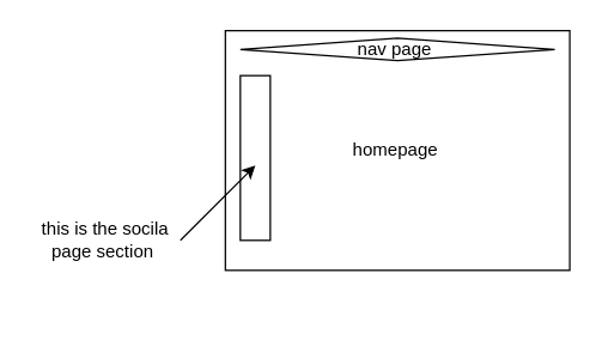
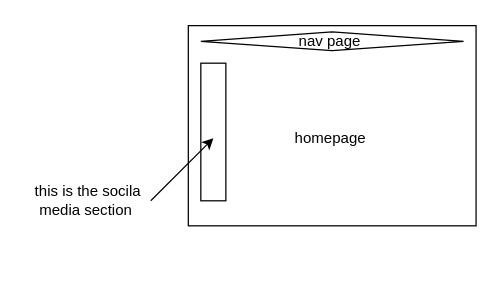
- <mxCell id="3" value="homepage&amp;nbsp;" style="text;html=1;strokeColor=none;fillColor=none;align=center;verticalAlign=middle;whiteSpace=wrap;rounded=0;" vertex="1" parent="1"><mxGeometry x="222.5" y="85" width="85" height="30" as="geometry" /></mxCell>
+ <mxCell id="3" value="homepage&amp;nbsp;" style="text;html=1;strokeColor=none;fillColor=none;align=center;verticalAlign=middle;whiteSpace=wrap;rounded=0;" vertex="1" parent="1"><mxGeometry x="222.5" y="95" width="85" height="30" as="geometry" /></mxCell>
- <mxCell id="7" value="this is the socila page section&amp;nbsp;" style="text;html=1;strokeColor=none;fillColor=none;align=center;verticalAlign=middle;whiteSpace=wrap;rounded=0;" vertex="1" parent="1"><mxGeometry x="20" y="115" width="100" height="90" as="geometry" /></mxCell>
+ <mxCell id="7" value="this is the socila media section&amp;nbsp;" style="text;html=1;strokeColor=none;fillColor=none;align=center;verticalAlign=middle;whiteSpace=wrap;rounded=0;" vertex="1" parent="1"><mxGeometry x="20" y="115" width="100" height="90" as="geometry" /></mxCell>
